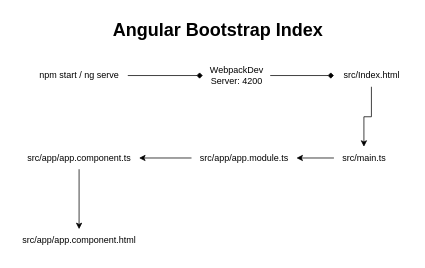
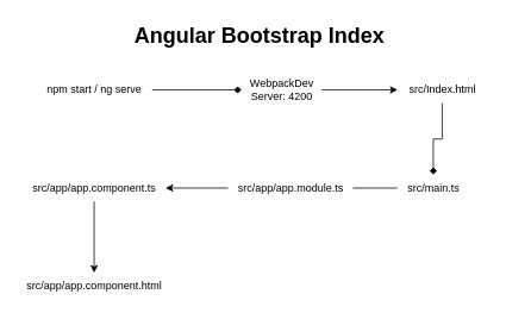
- <mxCell id="4" value="" style="edgeStyle=orthogonalEdgeStyle;rounded=0;orthogonalLoop=1;jettySize=auto;html=1;endArrow=diamond;" edge="1" parent="1" source="5" target="7"><mxGeometry relative="1" as="geometry" /></mxCell>
+ <mxCell id="4" value="" style="edgeStyle=orthogonalEdgeStyle;rounded=0;orthogonalLoop=1;jettySize=auto;html=1;" edge="1" parent="1" source="5" target="7"><mxGeometry relative="1" as="geometry" /></mxCell>
- <mxCell id="6" value="" style="edgeStyle=orthogonalEdgeStyle;rounded=0;orthogonalLoop=1;jettySize=auto;html=1;" edge="1" parent="1" source="7" target="9"><mxGeometry relative="1" as="geometry" /></mxCell>
+ <mxCell id="6" value="" style="edgeStyle=orthogonalEdgeStyle;rounded=0;orthogonalLoop=1;jettySize=auto;html=1;endArrow=diamond;" edge="1" parent="1" source="7" target="9"><mxGeometry relative="1" as="geometry" /></mxCell>
- <mxCell id="8" value="" style="edgeStyle=orthogonalEdgeStyle;rounded=0;orthogonalLoop=1;jettySize=auto;html=1;" edge="1" parent="1" source="9" target="11"><mxGeometry relative="1" as="geometry" /></mxCell>
+ <mxCell id="8" value="" style="edgeStyle=orthogonalEdgeStyle;rounded=0;orthogonalLoop=1;jettySize=auto;html=1;endArrow=none;" edge="1" parent="1" source="9" target="11"><mxGeometry relative="1" as="geometry" /></mxCell>
